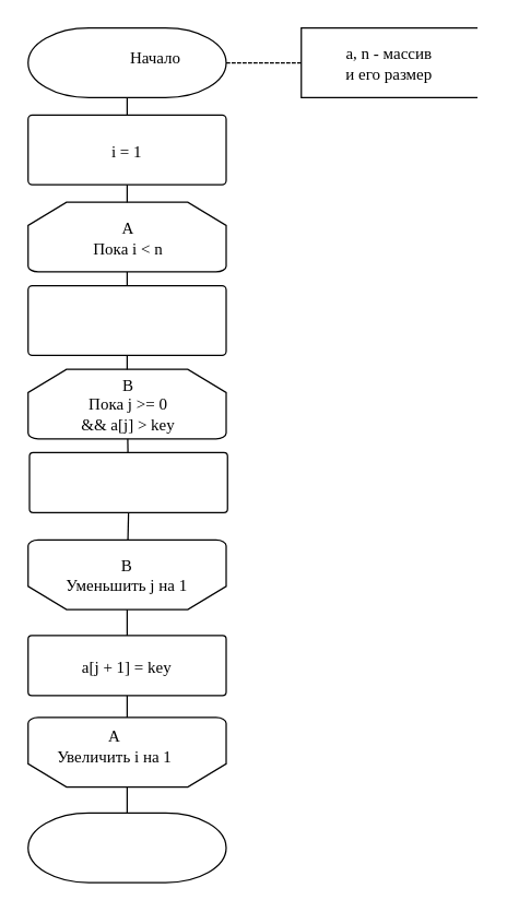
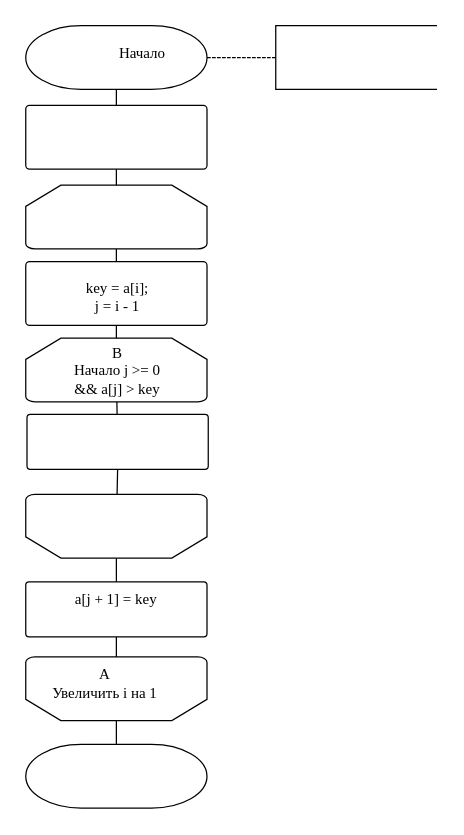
- <mxCell id="3" value="a, n - массив &lt;br&gt;и его размер" style="text;html=1;spacing=0;align=center;fontFamily=dialog;fontSize=12;fontStyle=0;=center;fontColor=#000000;verticalAlign=bottom" parent="2" vertex="1"><mxGeometry x="16.149" y="9.531" width="96.701" height="31.938" as="geometry" /></mxCell>
- <mxCell id="15" value="i = 1" style="text;html=1;spacing=0;align=center;fontFamily=dialog;fontSize=12;fontStyle=0;=center;verticalAlign=bottom" parent="14" vertex="1"><mxGeometry x="54.152" y="16.516" width="36.695" height="17.969" as="geometry" /></mxCell>
- <mxCell id="7" value="A&lt;br/&gt;Пока i &amp;lt; n" style="text;html=1;spacing=0;align=center;fontFamily=dialog;fontSize=12;fontStyle=0;=center;verticalAlign=bottom" parent="6" vertex="1"><mxGeometry x="38.798" y="9.531" width="67.404" height="31.938" as="geometry" /></mxCell>
+ <mxCell id="17" value="key = a[i];&lt;br&gt;j = i - 1" style="text;html=1;spacing=0;align=center;fontFamily=dialog;fontSize=12;fontStyle=0;=center;verticalAlign=bottom" parent="16" vertex="1"><mxGeometry x="42.5" y="8.26" width="60" height="34.48" as="geometry" /></mxCell>
- <mxCell id="11" value="B&lt;br&gt;Пока j &amp;gt;= 0 &lt;br&gt;&amp;amp;&amp;amp; a[j] &amp;gt; key" style="text;html=1;spacing=0;align=center;fontFamily=dialog;fontSize=12;fontStyle=0;=center;verticalAlign=bottom" parent="10" vertex="1"><mxGeometry x="18.308" y="2.547" width="108.385" height="45.906" as="geometry" /></mxCell>
+ <mxCell id="11" value="B&lt;br&gt;Начало j &amp;gt;= 0 &lt;br&gt;&amp;amp;&amp;amp; a[j] &amp;gt; key" style="text;html=1;spacing=0;align=center;fontFamily=dialog;fontSize=12;fontStyle=0;=center;verticalAlign=bottom" parent="10" vertex="1"><mxGeometry x="18.308" y="2.547" width="108.385" height="45.906" as="geometry" /></mxCell>
- <mxCell id="13" value="B&lt;br/&gt;Уменьшить j на 1" style="text;html=1;spacing=0;align=center;fontFamily=dialog;fontSize=12;fontStyle=0;=center;verticalAlign=bottom" parent="12" vertex="1"><mxGeometry x="15.94" y="9.531" width="113.119" height="31.938" as="geometry" /></mxCell>
- <mxCell id="30" value="a[j + 1] = key" style="text;html=1;spacing=0;align=center;fontFamily=dialog;fontSize=12;fontStyle=0;=center;verticalAlign=bottom" vertex="1" parent="29"><mxGeometry x="41.5" y="12.626" width="60" height="18.756" as="geometry" /></mxCell>
+ <mxCell id="30" value="a[j + 1] = key" style="text;html=1;spacing=0;align=center;fontFamily=dialog;fontSize=12;fontStyle=0;=center;verticalAlign=bottom" vertex="1" parent="29"><mxGeometry x="41.5" y="2.626" width="60" height="18.756" as="geometry" /></mxCell>
